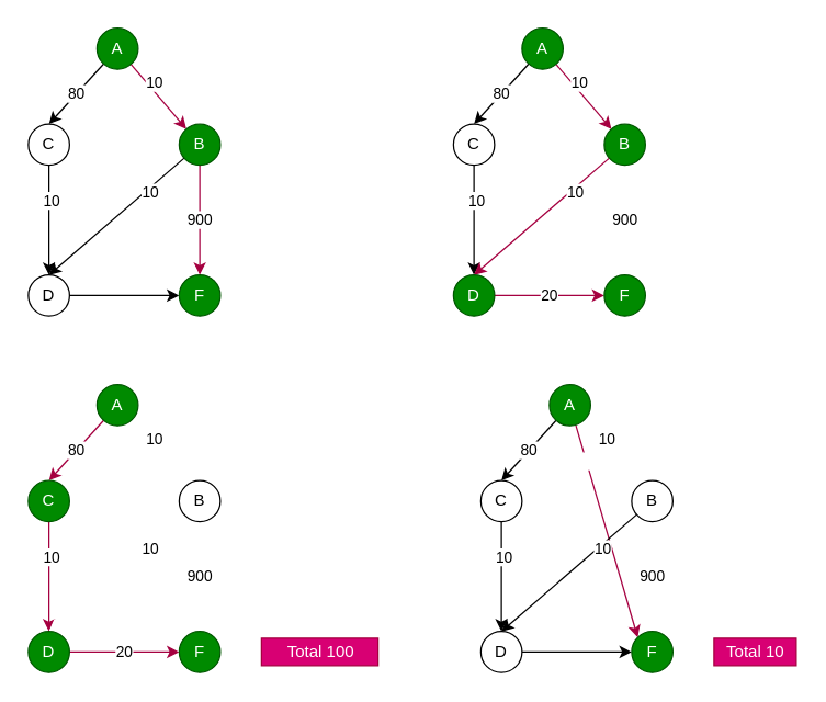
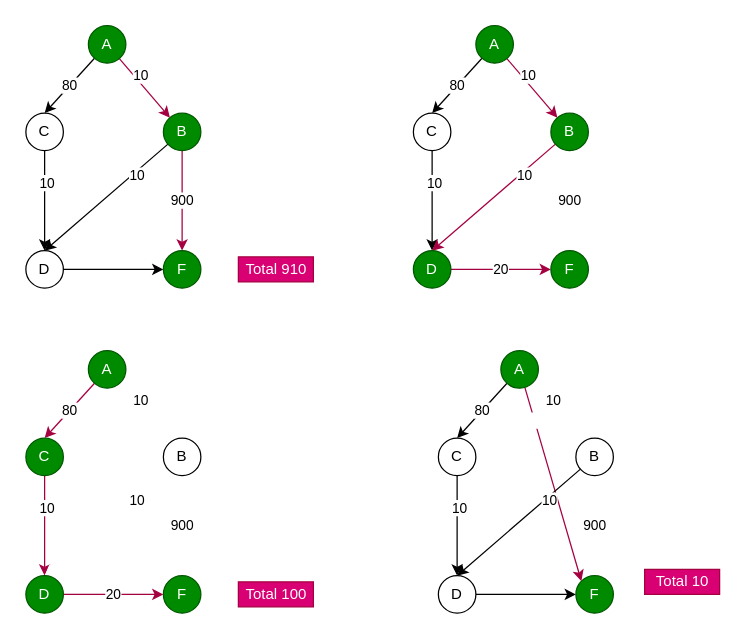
+ <mxCell id="16" value="Total 910" style="text;html=1;align=center;verticalAlign=middle;resizable=0;points=[];autosize=1;strokeColor=#A50040;fillColor=#d80073;fontColor=#FFFFFF;" vertex="1" parent="1"><mxGeometry x="190" y="205" width="60" height="20" as="geometry" /></mxCell>
- <mxCell id="45" value="Total 100" style="text;html=1;align=center;verticalAlign=middle;resizable=0;points=[];autosize=1;strokeColor=#A50040;fillColor=#d80073;fontColor=#FFFFFF;" vertex="1" parent="1"><mxGeometry x="190" y="465" width="85" height="20" as="geometry" /></mxCell>
+ <mxCell id="45" value="Total 100" style="text;html=1;align=center;verticalAlign=middle;resizable=0;points=[];autosize=1;strokeColor=#A50040;fillColor=#d80073;fontColor=#FFFFFF;" vertex="1" parent="1"><mxGeometry x="190" y="465" width="60" height="20" as="geometry" /></mxCell>
- <mxCell id="62" value="Total 10" style="text;html=1;align=center;verticalAlign=middle;resizable=0;points=[];autosize=1;strokeColor=#A50040;fillColor=#d80073;fontColor=#FFFFFF;" vertex="1" parent="1"><mxGeometry x="520" y="465" width="60" height="20" as="geometry" /></mxCell>
+ <mxCell id="62" value="Total 10" style="text;html=1;align=center;verticalAlign=middle;resizable=0;points=[];autosize=1;strokeColor=#A50040;fillColor=#d80073;fontColor=#FFFFFF;" vertex="1" parent="1"><mxGeometry x="515" y="455" width="60" height="20" as="geometry" /></mxCell>
